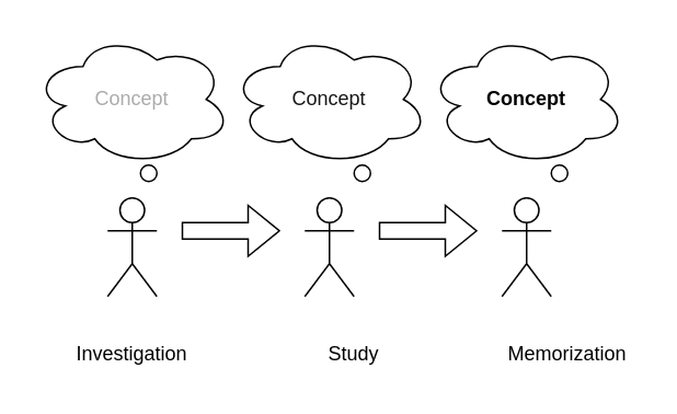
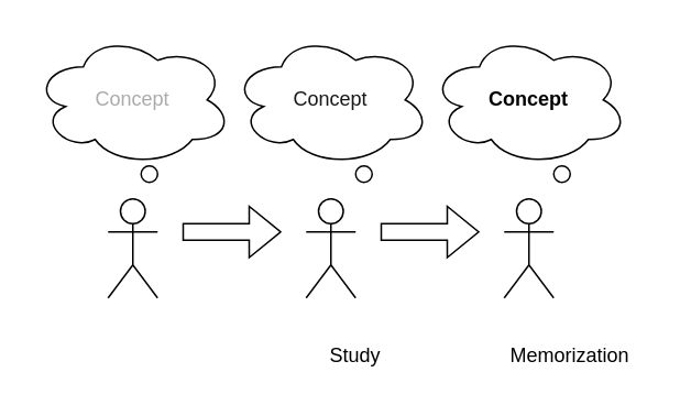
- <mxCell id="13" value="Investigation" style="text;html=1;strokeColor=none;fillColor=none;align=center;verticalAlign=middle;whiteSpace=wrap;rounded=0;" parent="1" vertex="1"><mxGeometry x="35" y="200" width="90" height="30" as="geometry" /></mxCell>
